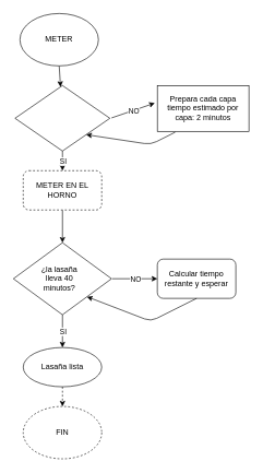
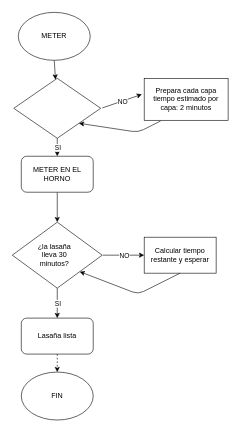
- <mxCell id="7" value="METER EN EL HORNO" style="rounded=1;whiteSpace=wrap;html=1;dashed=1;" vertex="1" parent="1"><mxGeometry x="35" y="260" width="120" height="60" as="geometry" /></mxCell>
+ <mxCell id="7" value="METER EN EL HORNO" style="rounded=1;whiteSpace=wrap;html=1;" vertex="1" parent="1"><mxGeometry x="35" y="260" width="120" height="60" as="geometry" /></mxCell>
- <mxCell id="9" value="¿la lasaña lleva 40 minutos?" style="text;html=1;strokeColor=none;fillColor=none;align=center;verticalAlign=middle;whiteSpace=wrap;rounded=0;" vertex="1" parent="1"><mxGeometry x="52.5" y="400" width="75" height="50" as="geometry" /></mxCell>
+ <mxCell id="9" value="¿la lasaña lleva 30 minutos?" style="text;html=1;strokeColor=none;fillColor=none;align=center;verticalAlign=middle;whiteSpace=wrap;rounded=0;" vertex="1" parent="1"><mxGeometry x="52.5" y="400" width="75" height="50" as="geometry" /></mxCell>
- <mxCell id="12" value="Calcular tiempo restante y esperar" style="rounded=1;whiteSpace=wrap;html=1;" vertex="1" parent="1"><mxGeometry x="240" y="395" width="120" height="60" as="geometry" /></mxCell>
+ <mxCell id="12" value="Calcular tiempo restante y esperar" style="whiteSpace=wrap;html=1;rounded=0;" vertex="1" parent="1"><mxGeometry x="240" y="395" width="120" height="60" as="geometry" /></mxCell>
- <mxCell id="11" value="Lasaña lista" style="ellipse;whiteSpace=wrap;html=1;" vertex="1" parent="1"><mxGeometry x="35" y="530" width="120" height="60" as="geometry" /></mxCell>
+ <mxCell id="11" value="Lasaña lista" style="rounded=1;whiteSpace=wrap;html=1;" vertex="1" parent="1"><mxGeometry x="35" y="530" width="120" height="60" as="geometry" /></mxCell>
- <mxCell id="23" value="FIN" style="ellipse;whiteSpace=wrap;html=1;dashed=1;" vertex="1" parent="1"><mxGeometry x="35" y="620" width="120" height="80" as="geometry" /></mxCell>
+ <mxCell id="23" value="FIN" style="ellipse;whiteSpace=wrap;html=1;" vertex="1" parent="1"><mxGeometry x="35" y="620" width="120" height="80" as="geometry" /></mxCell>
